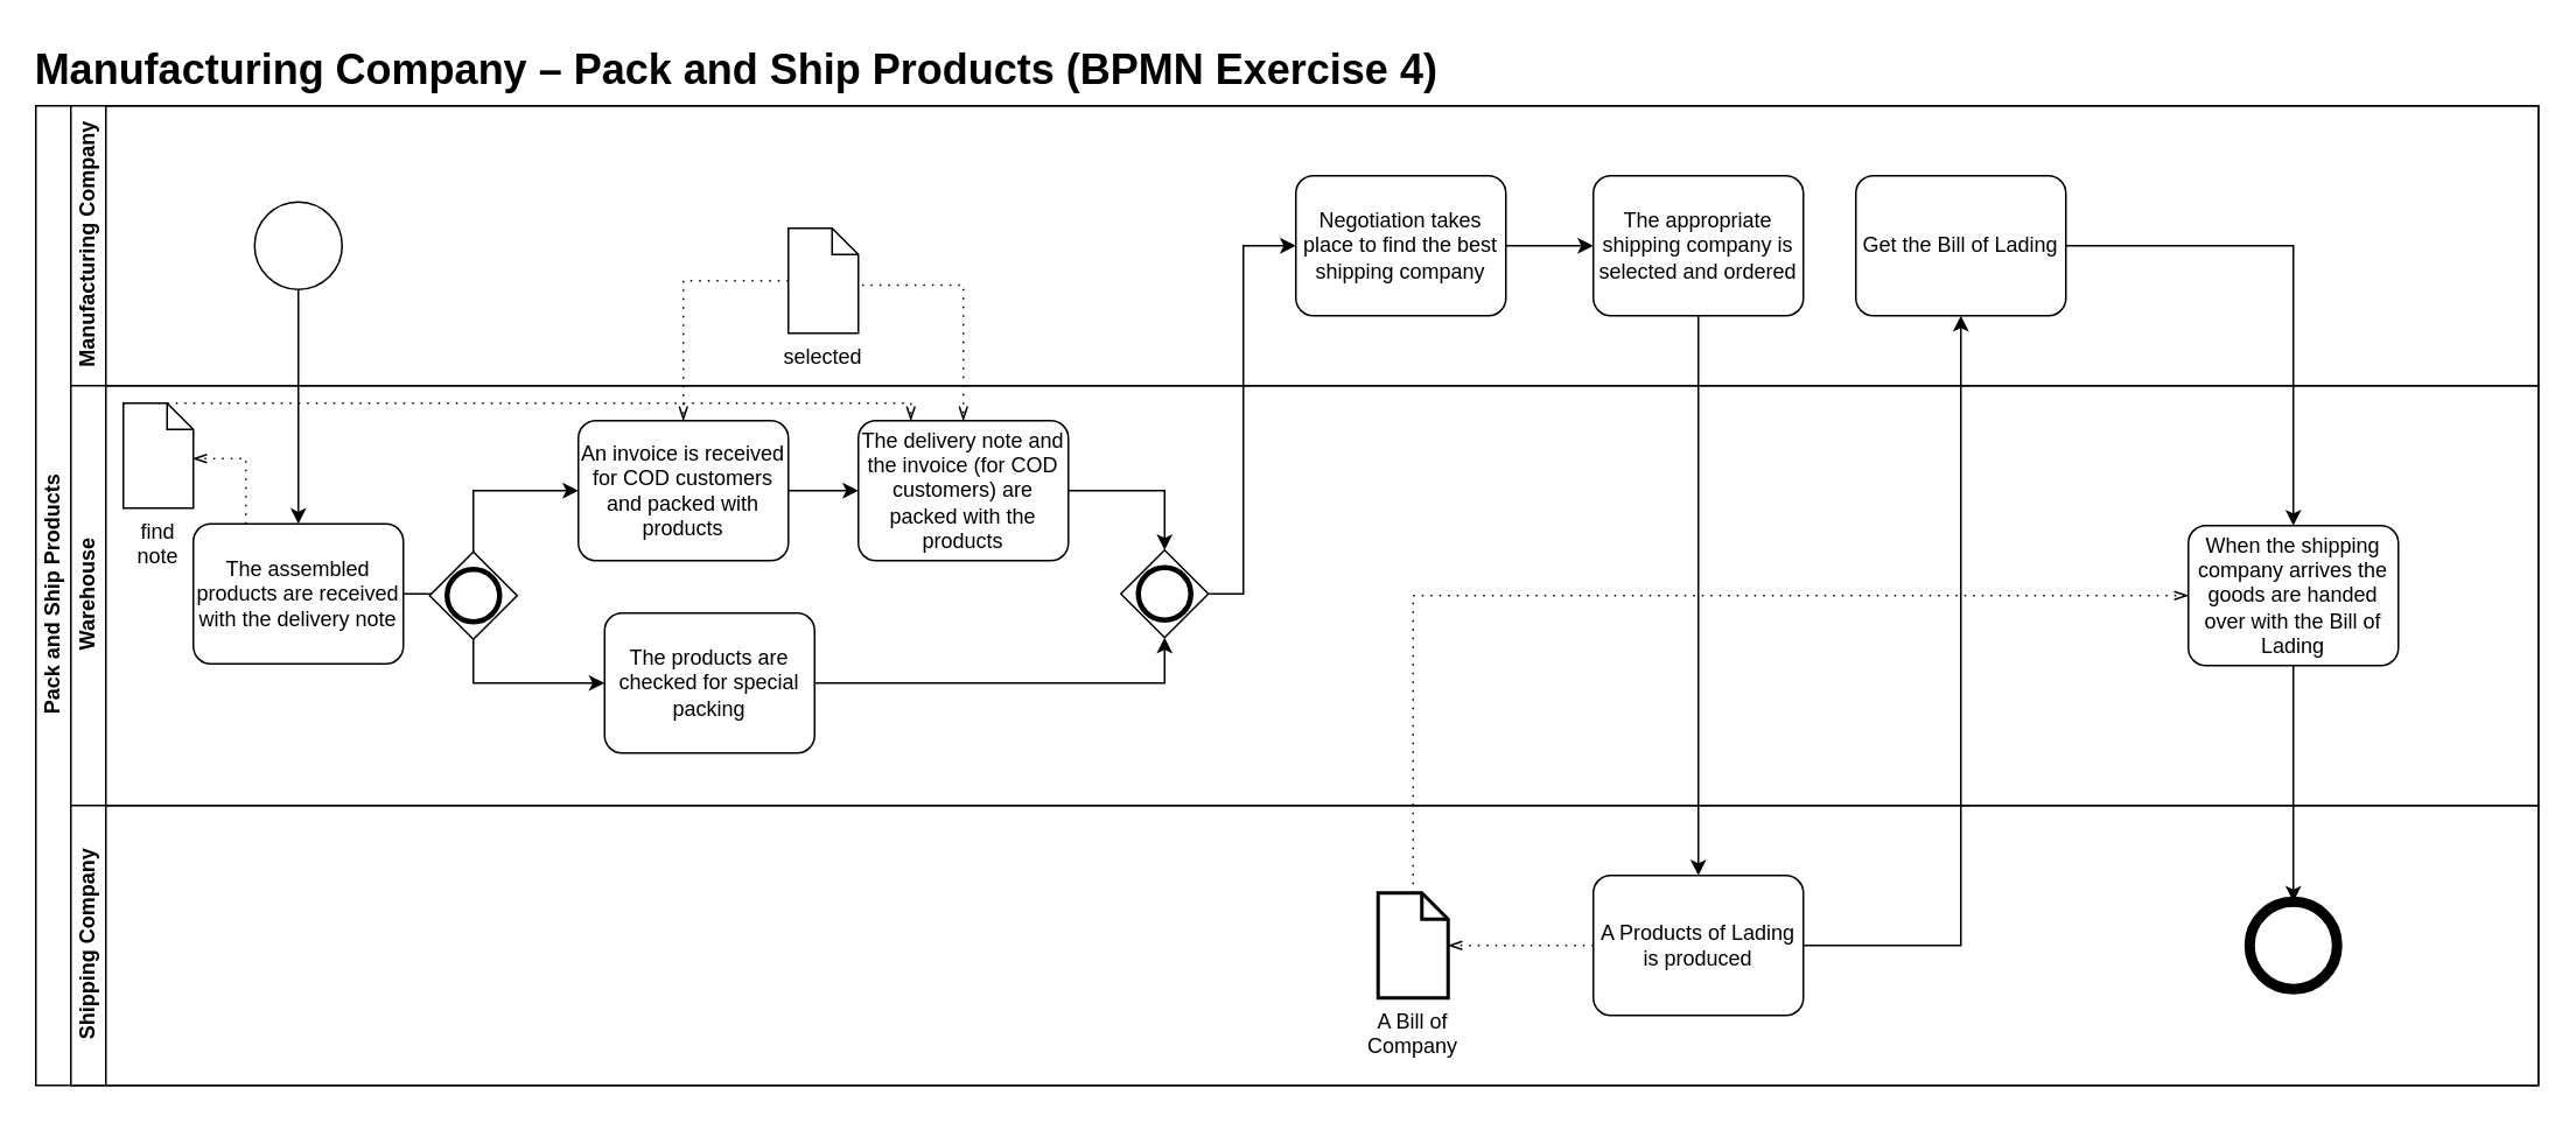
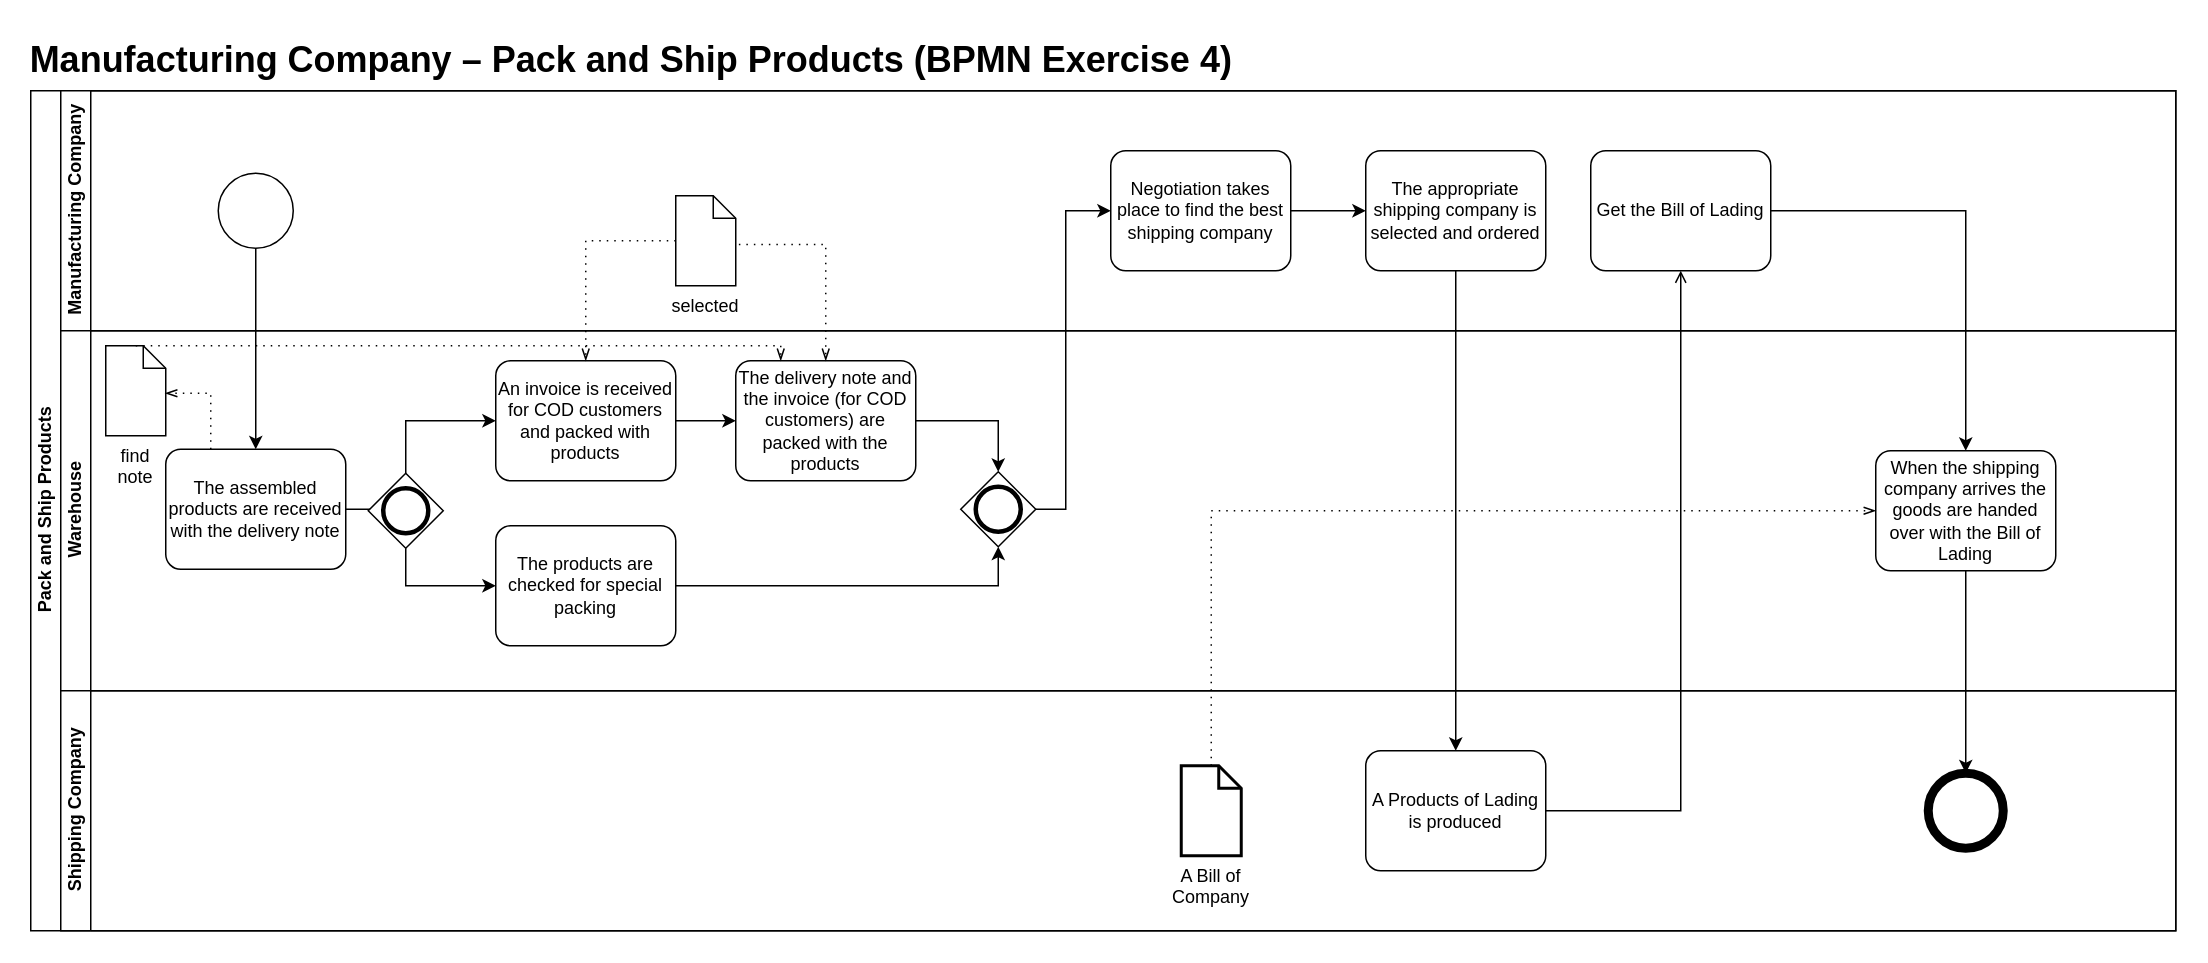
- <mxCell id="38" style="edgeStyle=orthogonalEdgeStyle;rounded=0;orthogonalLoop=1;jettySize=auto;html=1;fontFamily=Helvetica;fontSize=12;fontColor=default;startSize=20;" edge="1" parent="3" source="34" target="10"><mxGeometry relative="1" as="geometry" /></mxCell>
+ <mxCell id="38" style="edgeStyle=orthogonalEdgeStyle;rounded=0;orthogonalLoop=1;jettySize=auto;html=1;fontFamily=Helvetica;fontSize=12;fontColor=default;startSize=20;endArrow=open;" edge="1" parent="3" source="34" target="10"><mxGeometry relative="1" as="geometry" /></mxCell>
- <mxCell id="20" value="The products are checked for special packing" style="points=[[0.25,0,0],[0.5,0,0],[0.75,0,0],[1,0.25,0],[1,0.5,0],[1,0.75,0],[0.75,1,0],[0.5,1,0],[0.25,1,0],[0,0.75,0],[0,0.5,0],[0,0.25,0]];shape=mxgraph.bpmn.task;whiteSpace=wrap;rectStyle=rounded;size=10;taskMarker=abstract;" vertex="1" parent="11"><mxGeometry x="305" y="130" width="120" height="80" as="geometry" /></mxCell>
+ <mxCell id="20" value="The products are checked for special packing" style="points=[[0.25,0,0],[0.5,0,0],[0.75,0,0],[1,0.25,0],[1,0.5,0],[1,0.75,0],[0.75,1,0],[0.5,1,0],[0.25,1,0],[0,0.75,0],[0,0.5,0],[0,0.25,0]];shape=mxgraph.bpmn.task;whiteSpace=wrap;rectStyle=rounded;size=10;taskMarker=abstract;" vertex="1" parent="11"><mxGeometry x="290" y="130" width="120" height="80" as="geometry" /></mxCell>
- <mxCell id="36" value="" style="edgeStyle=elbowEdgeStyle;fontSize=12;html=1;endFill=0;startFill=0;endSize=6;startSize=6;dashed=1;dashPattern=1 4;endArrow=openThin;startArrow=none;rounded=0;fontFamily=Helvetica;fontColor=default;" edge="1" parent="33" source="34" target="35"><mxGeometry width="160" relative="1" as="geometry"><mxPoint x="540" y="60" as="sourcePoint" /><mxPoint x="700" y="60" as="targetPoint" /></mxGeometry></mxCell>
